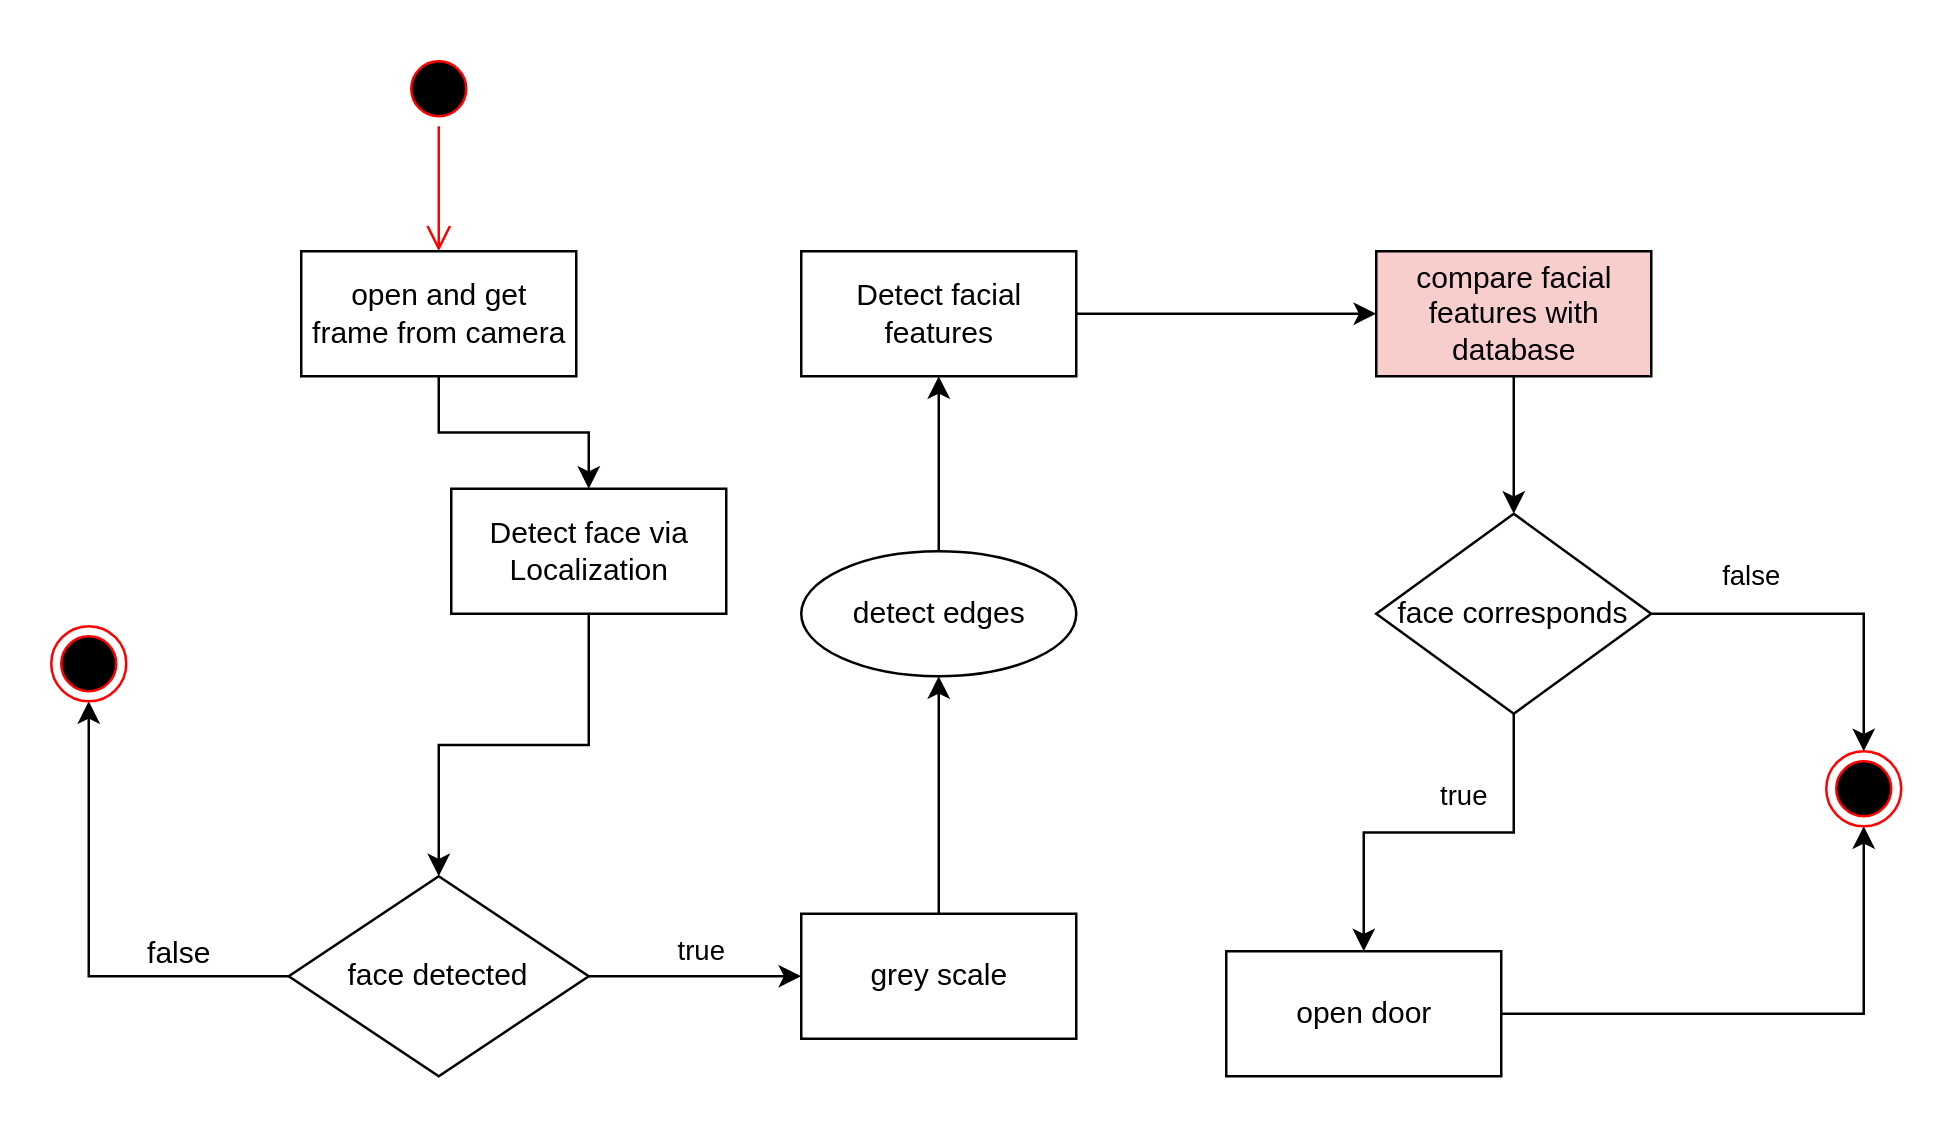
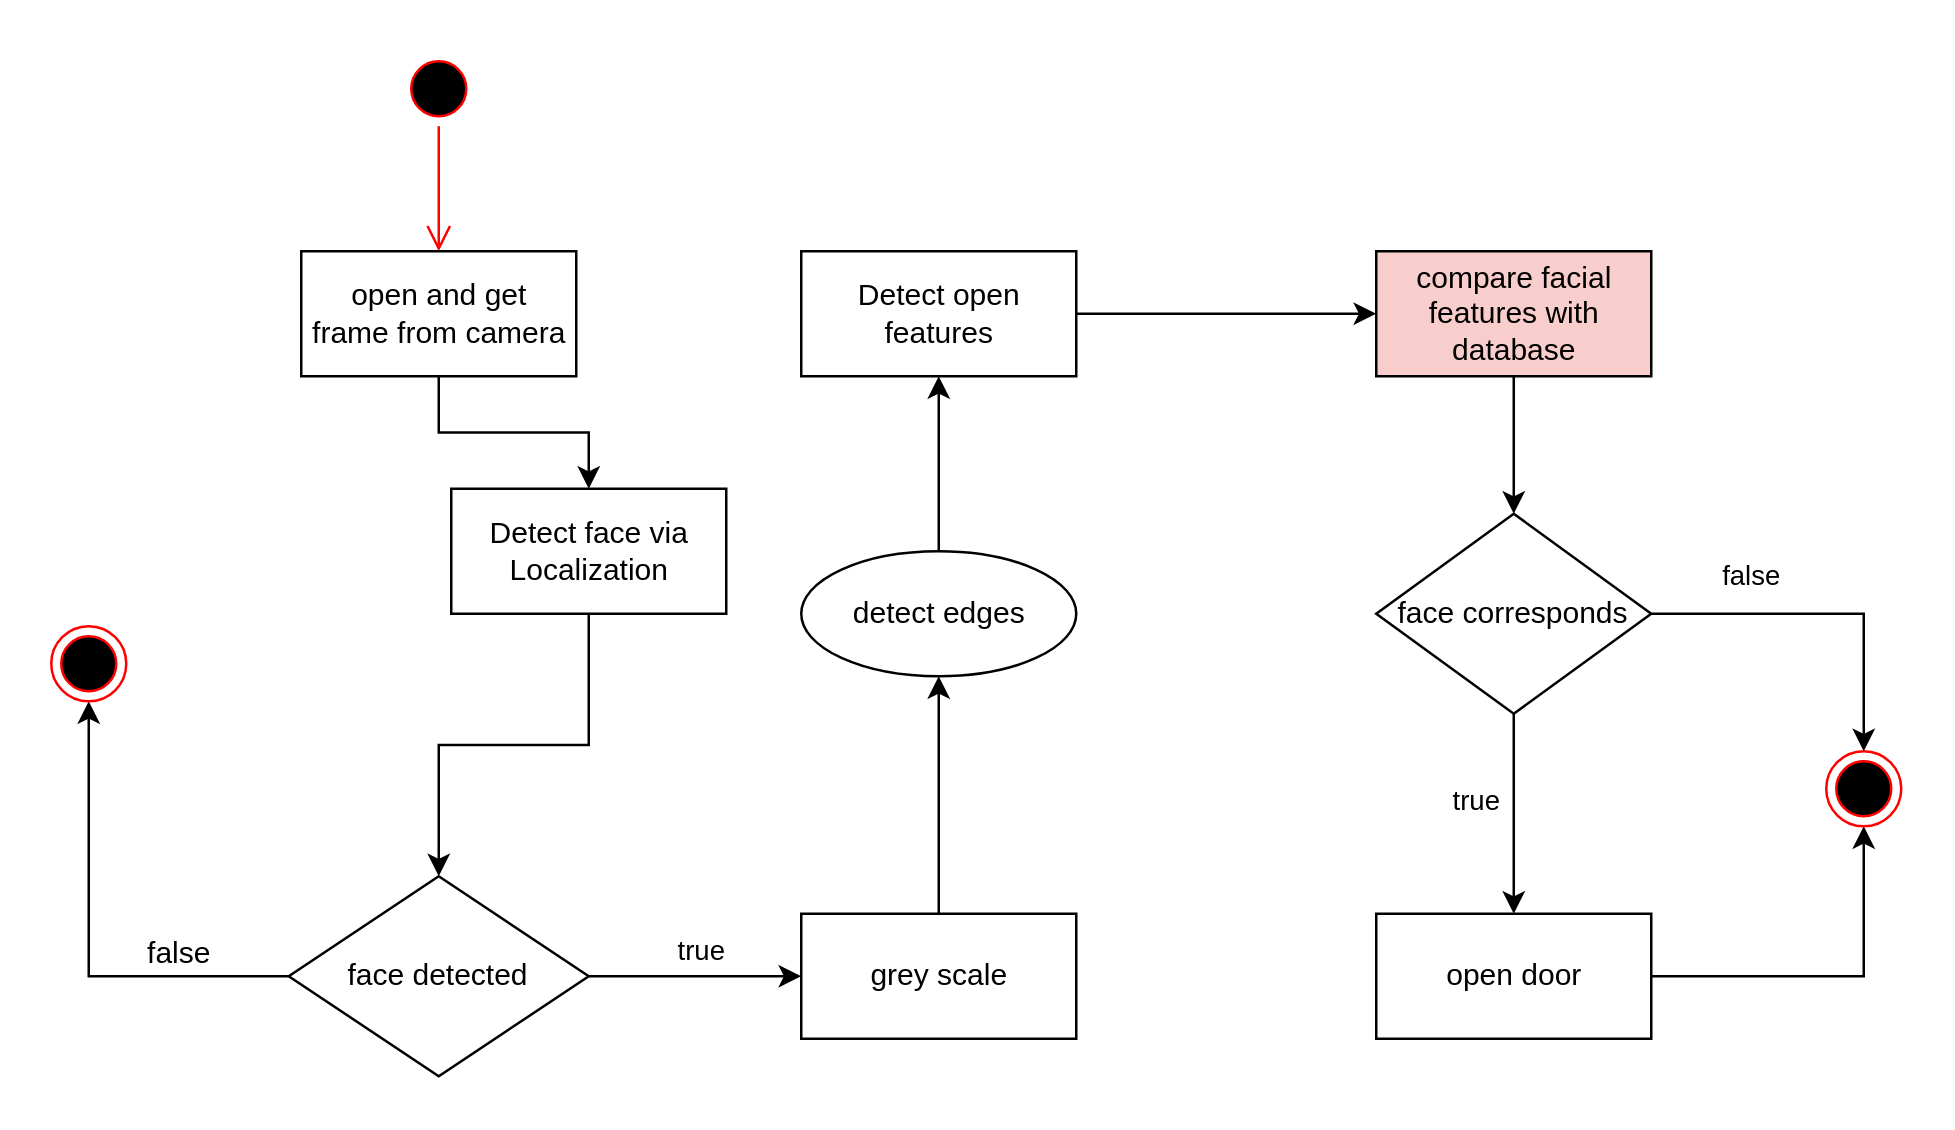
- <mxCell id="18" value="&lt;div&gt;Detect facial&lt;/div&gt;&lt;div&gt; features&lt;/div&gt;" style="html=1;" vertex="1" parent="1"><mxGeometry x="320" y="100" width="110" height="50" as="geometry" /></mxCell>
+ <mxCell id="18" value="&lt;div&gt;Detect open&lt;/div&gt;&lt;div&gt; features&lt;/div&gt;" style="html=1;" vertex="1" parent="1"><mxGeometry x="320" y="100" width="110" height="50" as="geometry" /></mxCell>
- <mxCell id="25" value="&lt;div&gt;open door&lt;/div&gt;" style="html=1;" vertex="1" parent="1"><mxGeometry x="490" y="380" width="110" height="50" as="geometry" /></mxCell>
+ <mxCell id="25" value="&lt;div&gt;open door&lt;/div&gt;" style="html=1;" vertex="1" parent="1"><mxGeometry x="550" y="365" width="110" height="50" as="geometry" /></mxCell>
